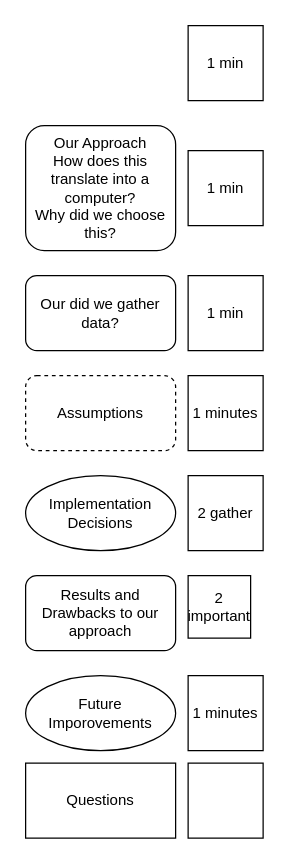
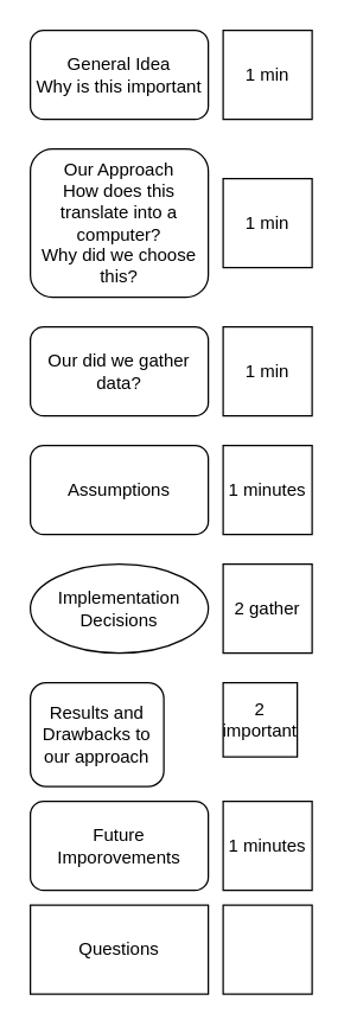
+ <mxCell id="2" value="General Idea&lt;br&gt;Why is this important" style="rounded=1;whiteSpace=wrap;html=1;" vertex="1" parent="1"><mxGeometry x="20" y="20" width="120" height="60" as="geometry" /></mxCell>
- <mxCell id="10" value="Assumptions" style="rounded=1;whiteSpace=wrap;html=1;dashed=1;" vertex="1" parent="1"><mxGeometry x="20" y="300" width="120" height="60" as="geometry" /></mxCell>
+ <mxCell id="10" value="Assumptions" style="rounded=1;whiteSpace=wrap;html=1;" vertex="1" parent="1"><mxGeometry x="20" y="300" width="120" height="60" as="geometry" /></mxCell>
- <mxCell id="12" value="Results and Drawbacks to our approach" style="rounded=1;whiteSpace=wrap;html=1;" vertex="1" parent="1"><mxGeometry x="20" y="460" width="120" height="60" as="geometry" /></mxCell>
+ <mxCell id="12" value="Results and Drawbacks to our approach" style="rounded=1;whiteSpace=wrap;html=1;" vertex="1" parent="1"><mxGeometry x="20" y="460" width="90" height="70" as="geometry" /></mxCell>
- <mxCell id="14" value="Future Imporovements" style="ellipse;whiteSpace=wrap;html=1;" vertex="1" parent="1"><mxGeometry x="20" y="540" width="120" height="60" as="geometry" /></mxCell>
+ <mxCell id="14" value="Future Imporovements" style="rounded=1;whiteSpace=wrap;html=1;" vertex="1" parent="1"><mxGeometry x="20" y="540" width="120" height="60" as="geometry" /></mxCell>
